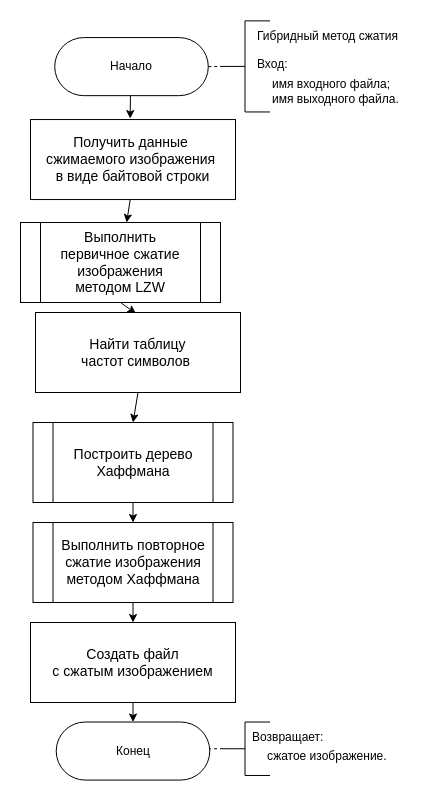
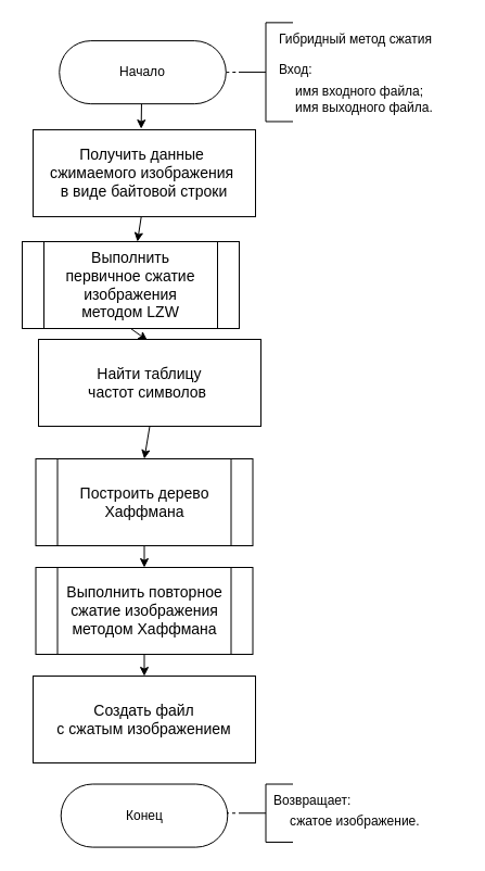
- <mxCell id="12" style="edgeStyle=none;html=1;entryX=0.5;entryY=1;entryDx=0;entryDy=0;fontSize=12;endArrow=classic;endFill=1;" parent="1" source="17" target="25" edge="1"><mxGeometry relative="1" as="geometry"><mxPoint x="132.5" y="722" as="targetPoint" /><mxPoint x="132.5" y="767" as="sourcePoint" /></mxGeometry></mxCell>
